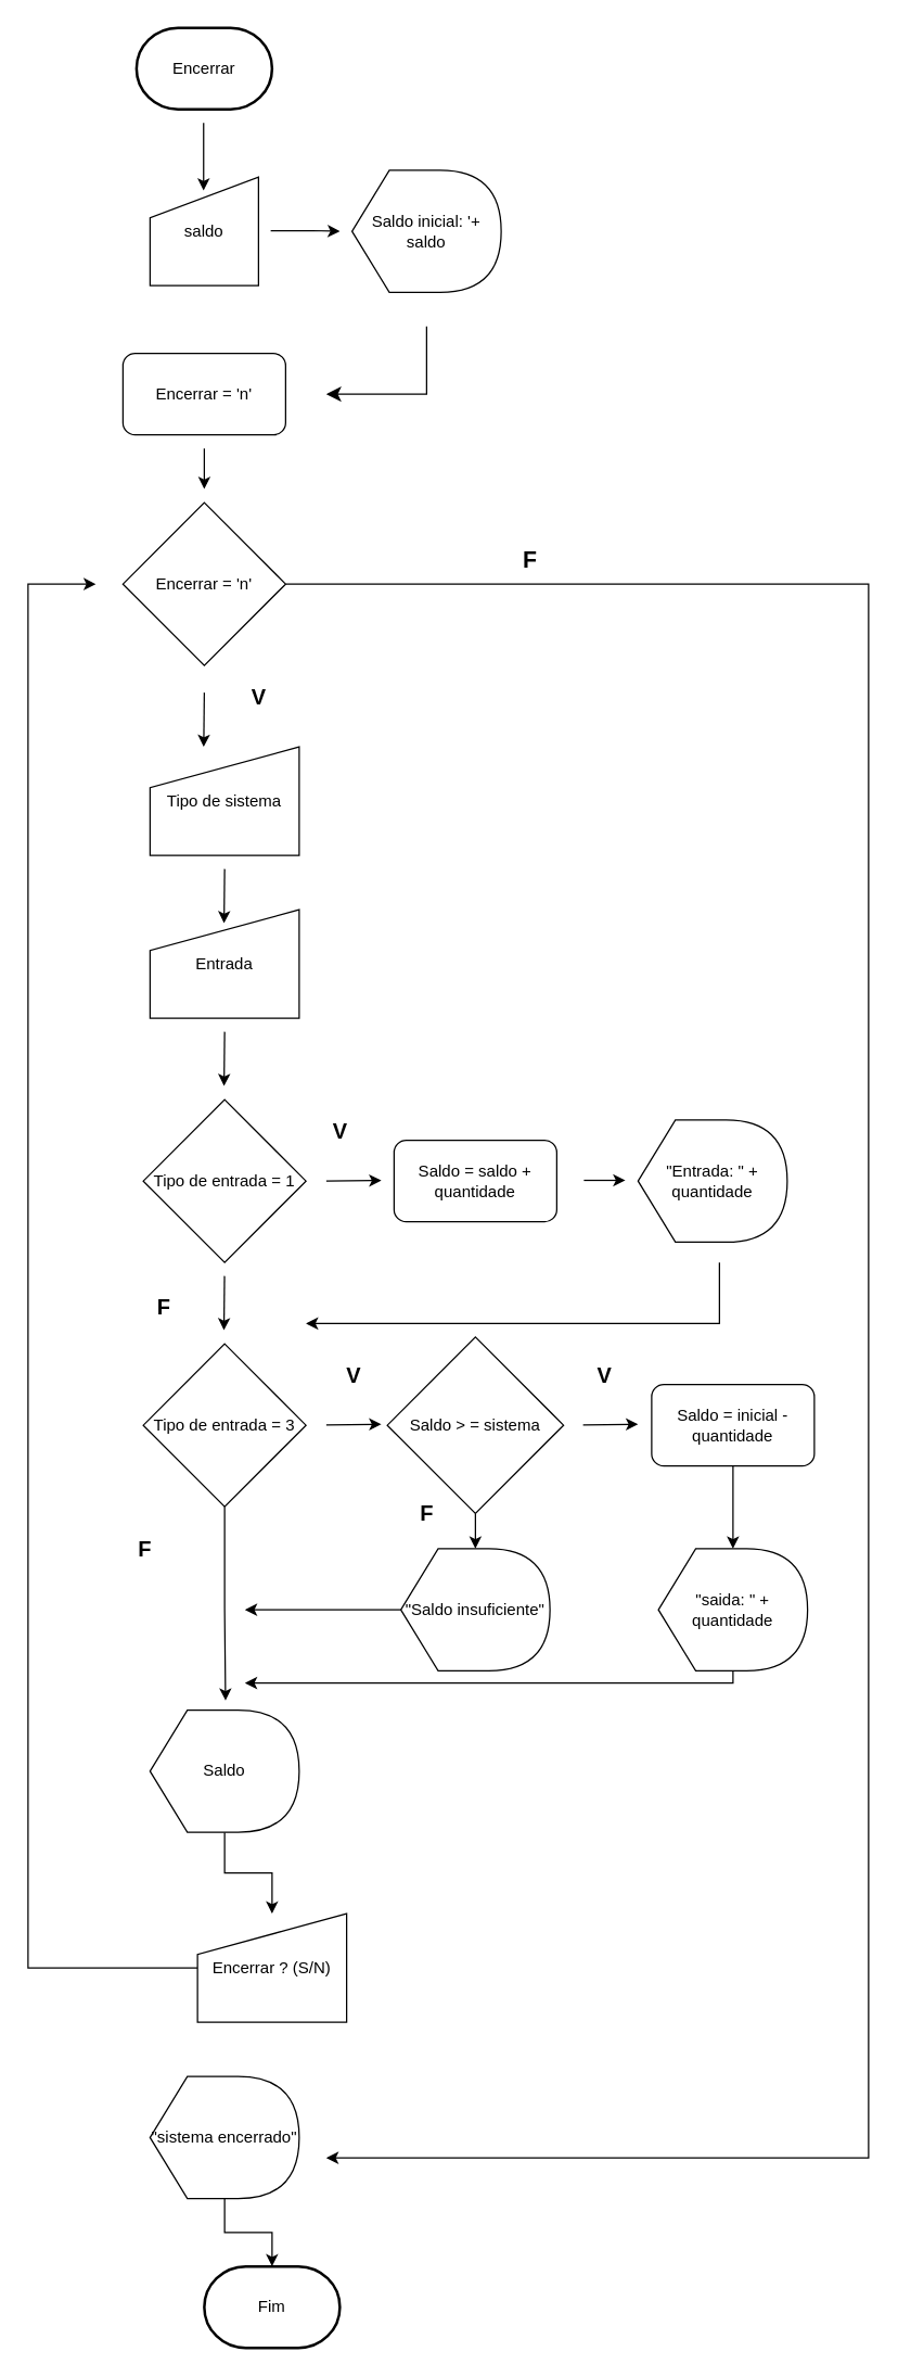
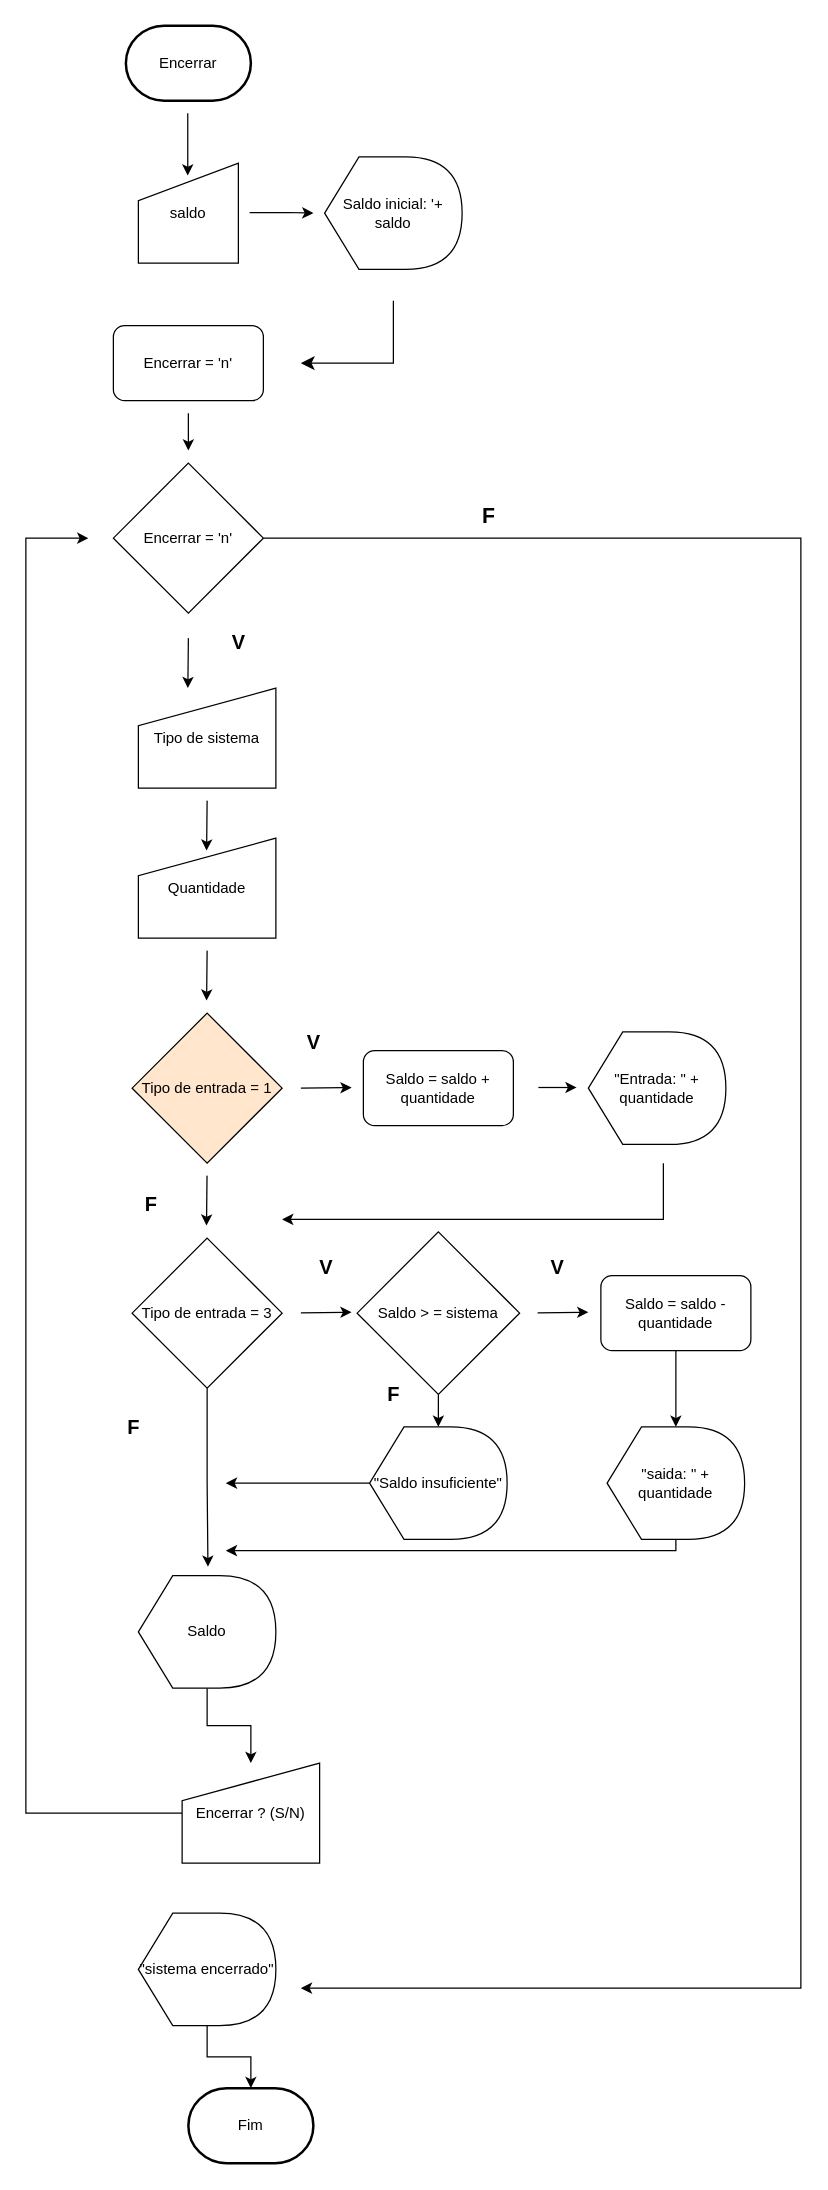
- <mxCell id="13" value="Entrada" style="shape=manualInput;whiteSpace=wrap;html=1;" vertex="1" parent="1"><mxGeometry x="110" y="670" width="110" height="80" as="geometry" /></mxCell>
+ <mxCell id="13" value="Quantidade" style="shape=manualInput;whiteSpace=wrap;html=1;" vertex="1" parent="1"><mxGeometry x="110" y="670" width="110" height="80" as="geometry" /></mxCell>
- <mxCell id="16" value="Tipo de entrada = 1" style="rhombus;whiteSpace=wrap;html=1;" vertex="1" parent="1"><mxGeometry x="105" y="810" width="120" height="120" as="geometry" /></mxCell>
+ <mxCell id="16" value="Tipo de entrada = 1" style="rhombus;whiteSpace=wrap;html=1;fillColor=#ffe6cc;" vertex="1" parent="1"><mxGeometry x="105" y="810" width="120" height="120" as="geometry" /></mxCell>
- <mxCell id="31" value="Saldo = inicial - quantidade" style="rounded=1;whiteSpace=wrap;html=1;" vertex="1" parent="1"><mxGeometry x="480" y="1020" width="120" height="60" as="geometry" /></mxCell>
+ <mxCell id="31" value="Saldo = saldo - quantidade" style="rounded=1;whiteSpace=wrap;html=1;" vertex="1" parent="1"><mxGeometry x="480" y="1020" width="120" height="60" as="geometry" /></mxCell>
